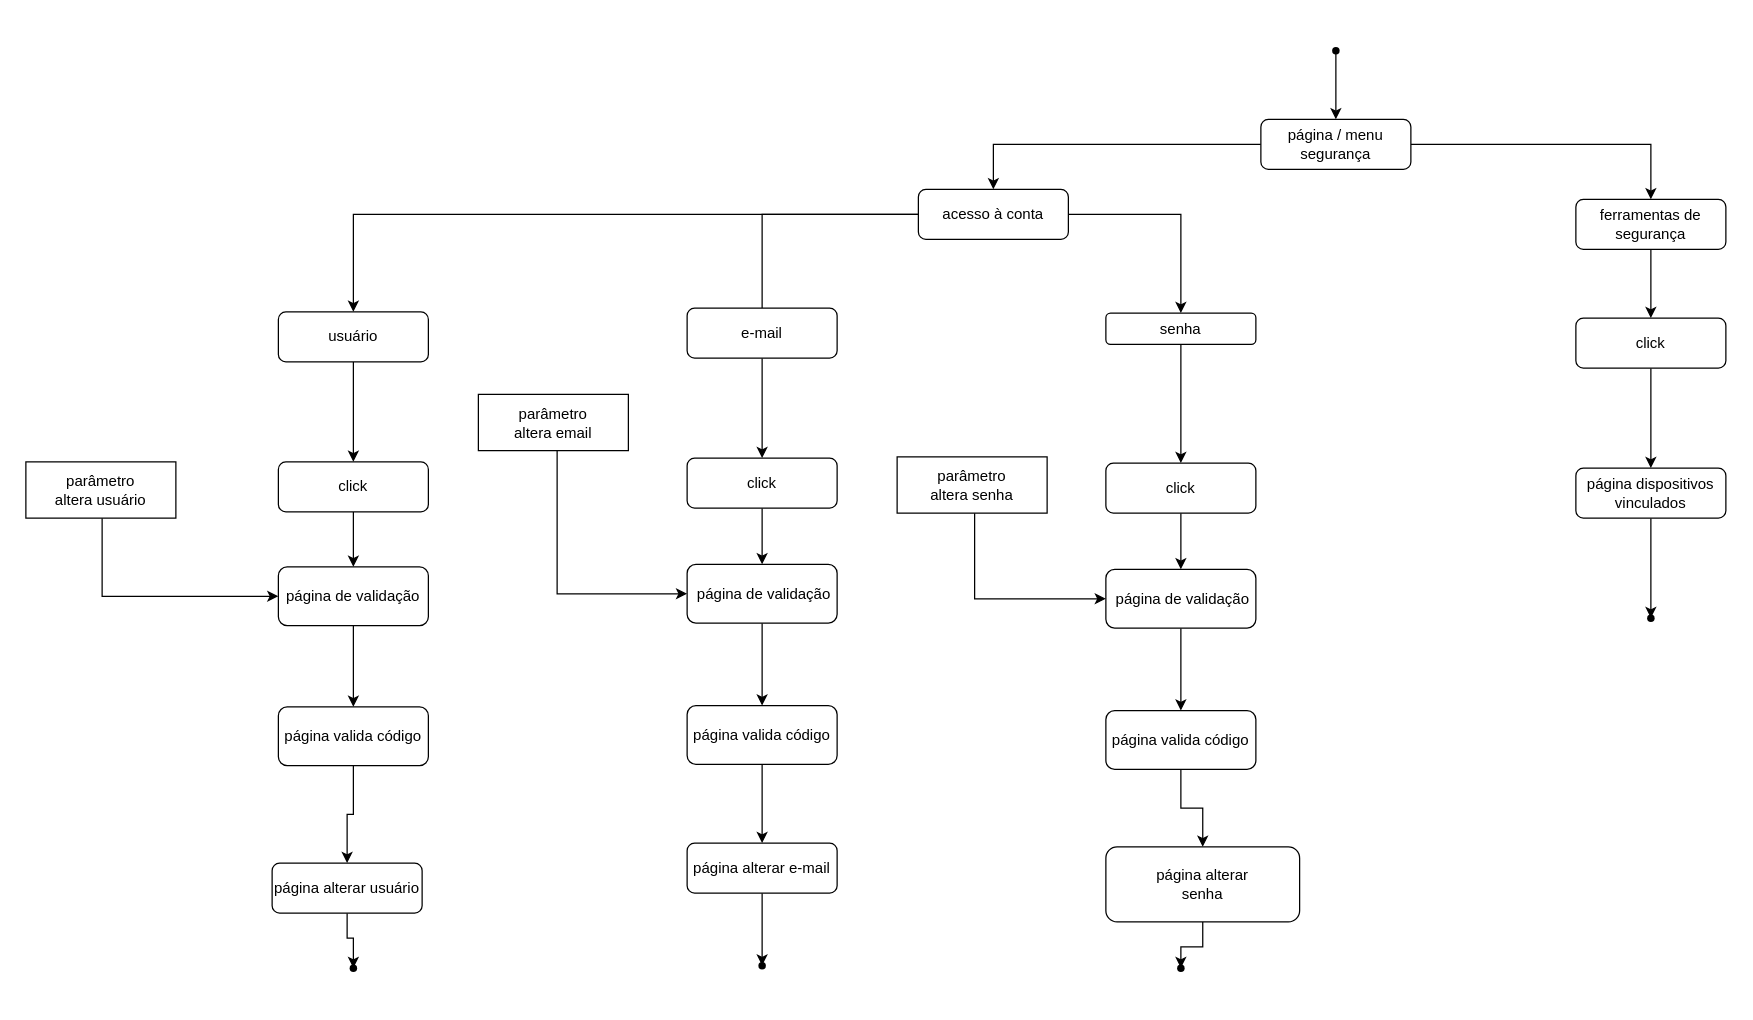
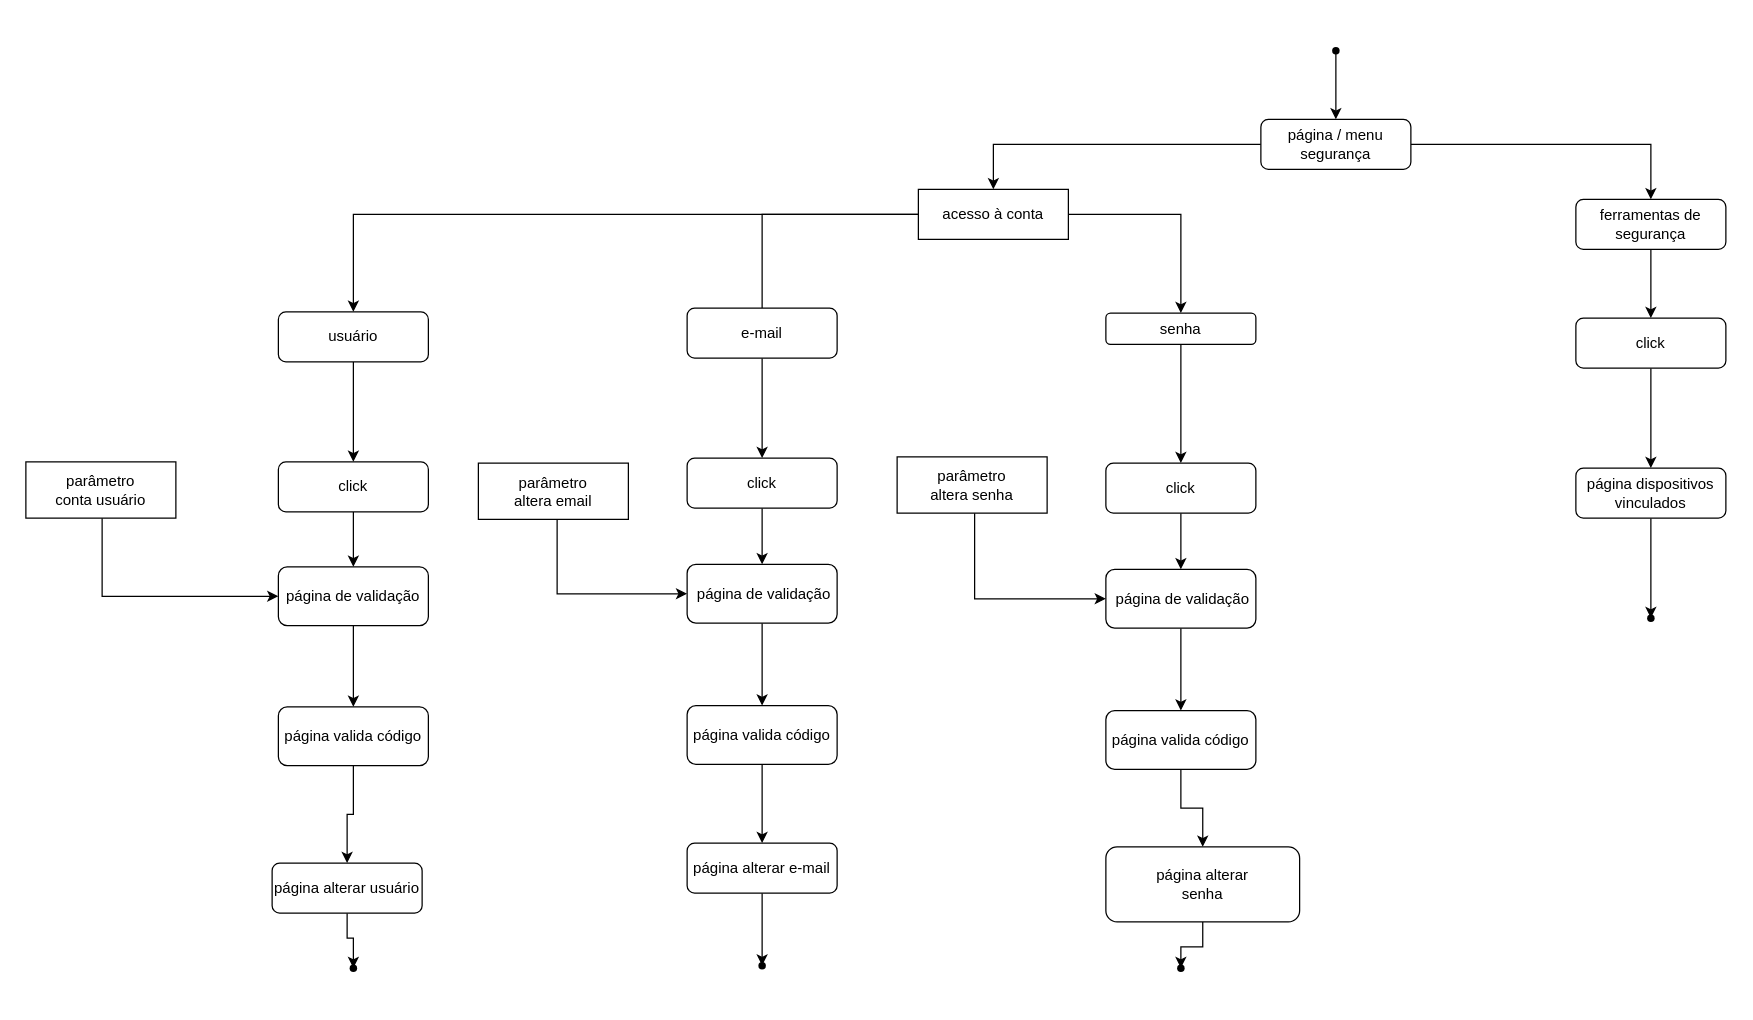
- <mxCell id="10" value="acesso à conta" style="rounded=1;whiteSpace=wrap;html=1;fontSize=12;glass=0;strokeWidth=1;shadow=0;" parent="1" vertex="1"><mxGeometry x="734" y="151" width="120" height="40" as="geometry" /></mxCell>
+ <mxCell id="10" value="acesso à conta" style="whiteSpace=wrap;html=1;fontSize=12;glass=0;strokeWidth=1;shadow=0;rounded=0;" parent="1" vertex="1"><mxGeometry x="734" y="151" width="120" height="40" as="geometry" /></mxCell>
- <mxCell id="52" value="parâmetro&lt;br&gt;altera email" style="rounded=0;whiteSpace=wrap;html=1;" vertex="1" parent="1"><mxGeometry x="382" y="315" width="120" height="45" as="geometry" /></mxCell>
+ <mxCell id="52" value="parâmetro&lt;br&gt;altera email" style="rounded=0;whiteSpace=wrap;html=1;" vertex="1" parent="1"><mxGeometry x="382" y="370" width="120" height="45" as="geometry" /></mxCell>
- <mxCell id="50" value="parâmetro&lt;br&gt;altera usuário" style="rounded=0;whiteSpace=wrap;html=1;" vertex="1" parent="1"><mxGeometry x="20" y="369" width="120" height="45" as="geometry" /></mxCell>
+ <mxCell id="50" value="parâmetro&lt;br&gt;conta usuário" style="rounded=0;whiteSpace=wrap;html=1;" vertex="1" parent="1"><mxGeometry x="20" y="369" width="120" height="45" as="geometry" /></mxCell>
